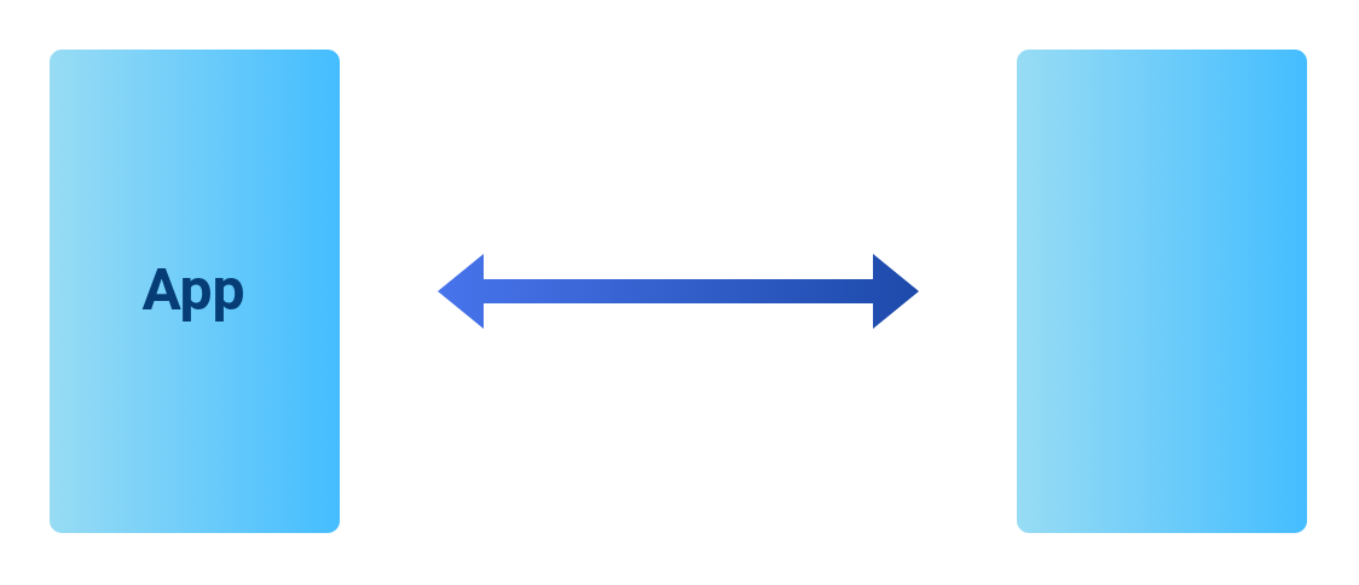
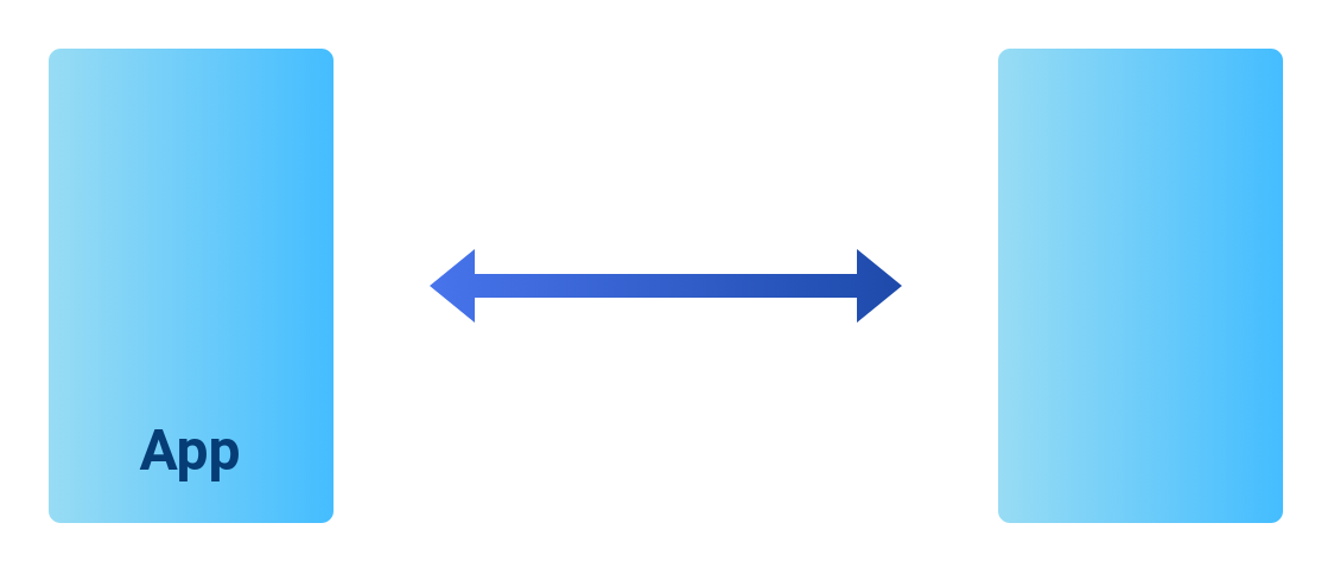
- <mxCell id="4" value="&lt;h1 style=&quot;&quot;&gt;&lt;font face=&quot;Roboto&quot; color=&quot;#063d76&quot;&gt;App&lt;/font&gt;&lt;/h1&gt;" style="text;html=1;strokeColor=none;fillColor=none;align=center;verticalAlign=middle;whiteSpace=wrap;rounded=0;" vertex="1" parent="1"><mxGeometry x="30" y="100" width="100" height="40" as="geometry" /></mxCell>
+ <mxCell id="4" value="&lt;h1 style=&quot;&quot;&gt;&lt;font face=&quot;Roboto&quot; color=&quot;#063d76&quot;&gt;App&lt;/font&gt;&lt;/h1&gt;" style="text;html=1;strokeColor=none;fillColor=none;align=center;verticalAlign=middle;whiteSpace=wrap;rounded=0;" vertex="1" parent="1"><mxGeometry x="30" y="170" width="100" height="40" as="geometry" /></mxCell>
